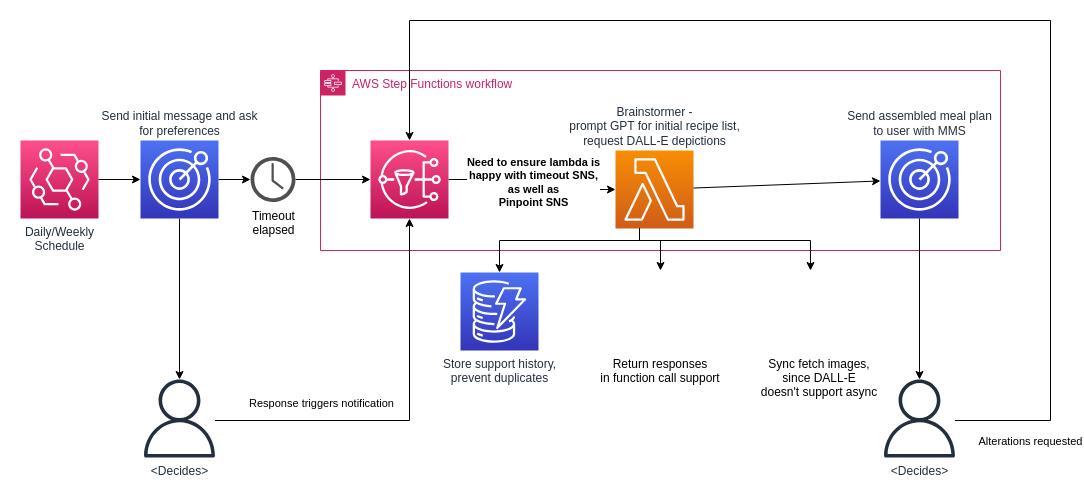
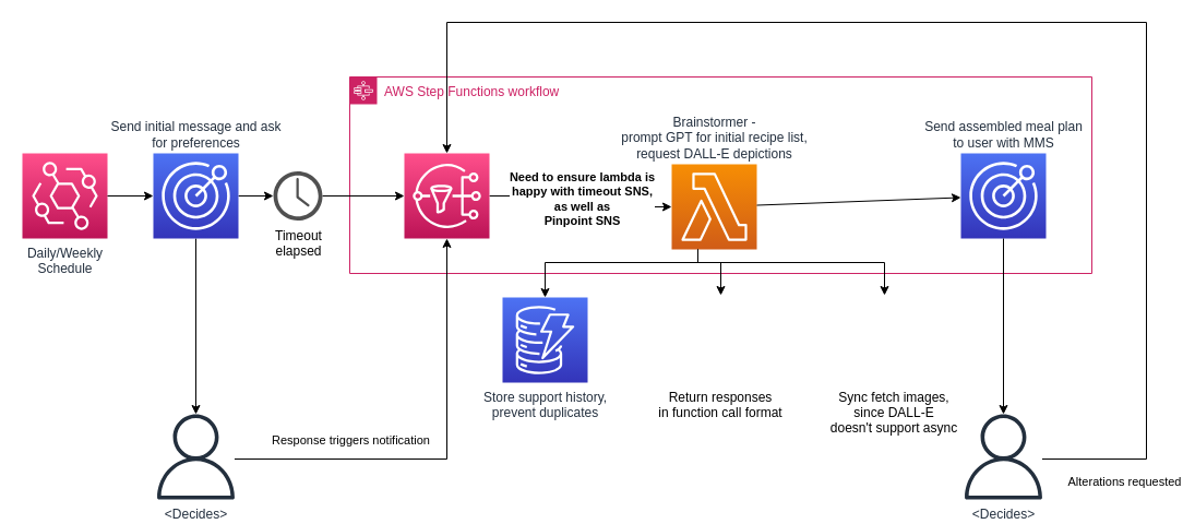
- <mxCell id="11" value="Return responses&#10;in function call support" style="shape=image;verticalLabelPosition=bottom;labelBackgroundColor=default;verticalAlign=top;aspect=fixed;imageAspect=0;image=https://upload.wikimedia.org/wikipedia/commons/thumb/0/04/ChatGPT_logo.svg/640px-ChatGPT_logo.svg.png;" parent="1" vertex="1"><mxGeometry x="620" y="270" width="80" height="80" as="geometry" /></mxCell>
+ <mxCell id="11" value="Return responses&#10;in function call format" style="shape=image;verticalLabelPosition=bottom;labelBackgroundColor=default;verticalAlign=top;aspect=fixed;imageAspect=0;image=https://upload.wikimedia.org/wikipedia/commons/thumb/0/04/ChatGPT_logo.svg/640px-ChatGPT_logo.svg.png;" parent="1" vertex="1"><mxGeometry x="620" y="270" width="80" height="80" as="geometry" /></mxCell>
